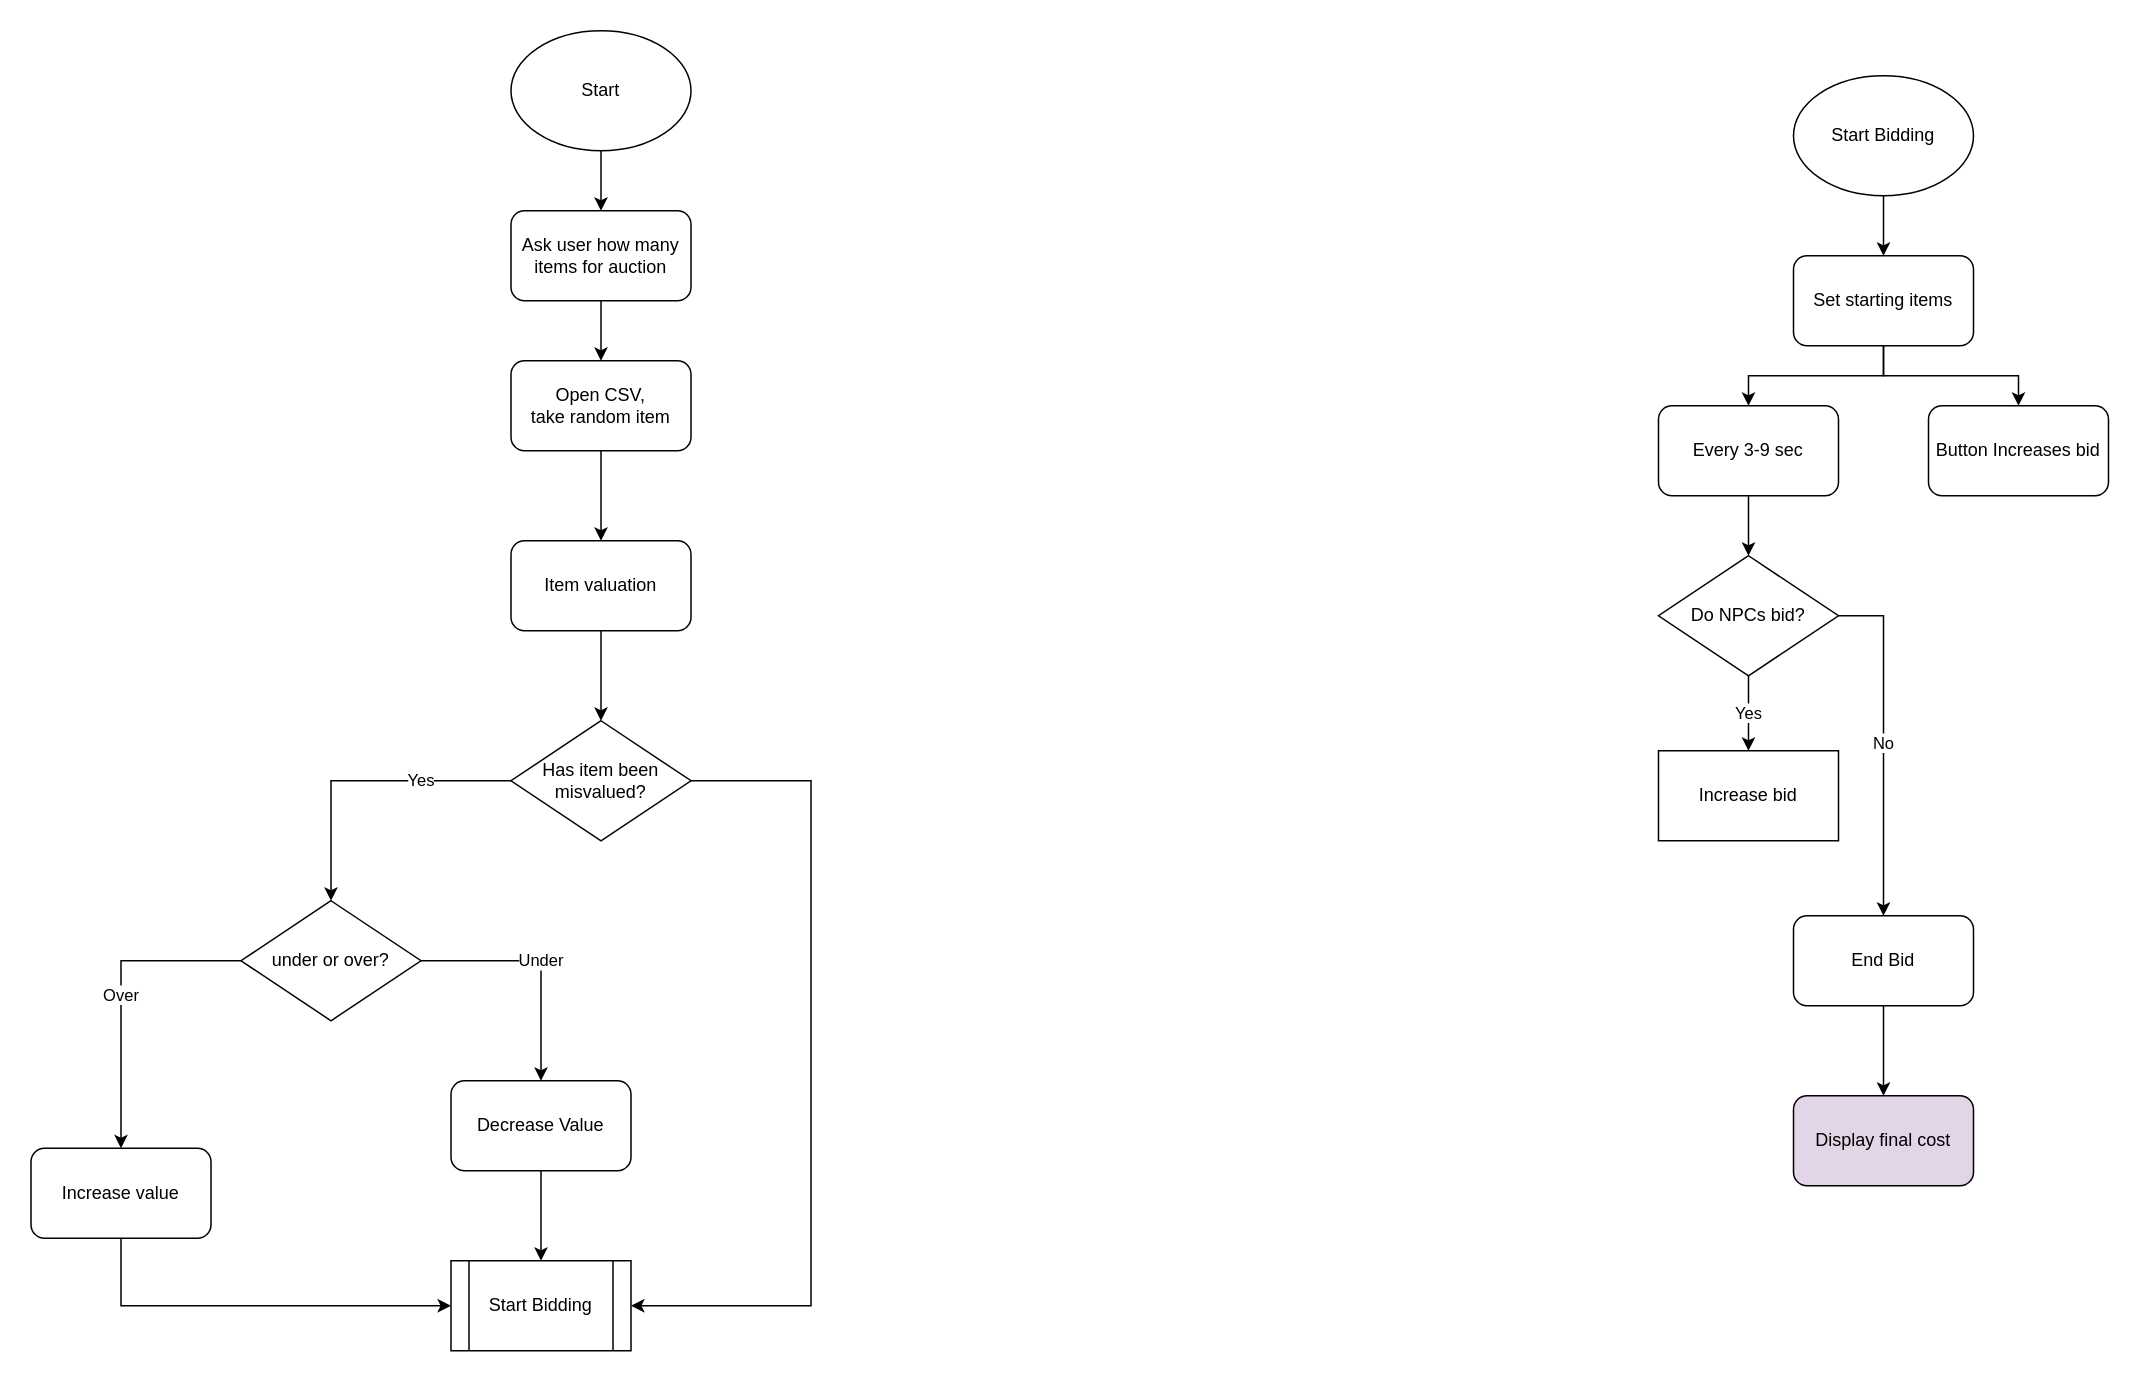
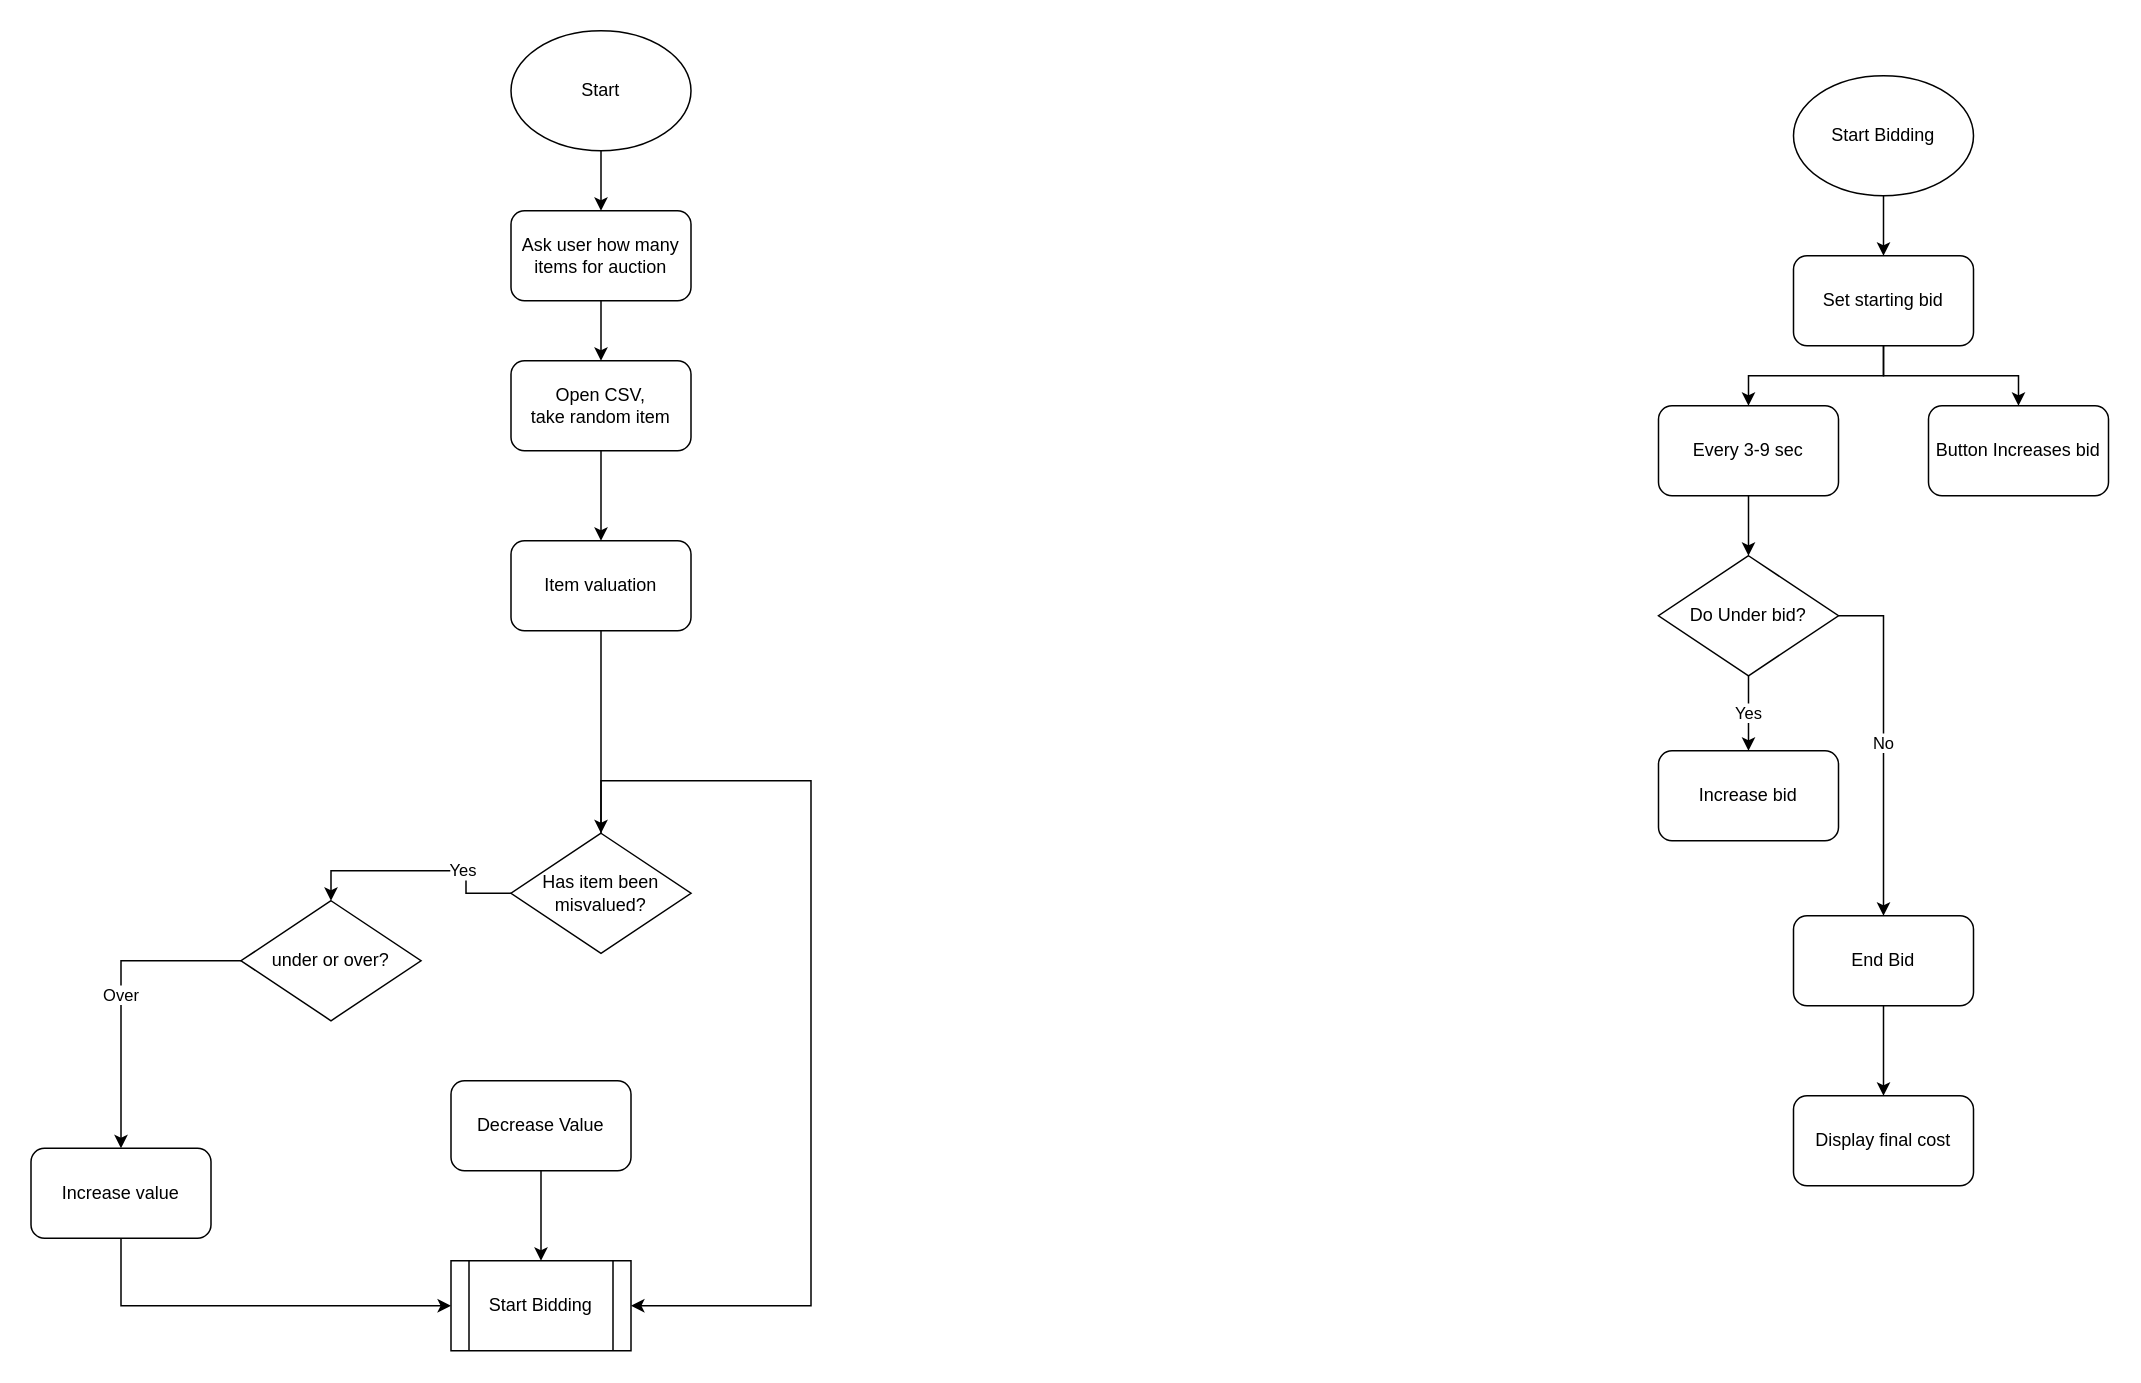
- <mxCell id="25" value="Set starting items" style="rounded=1;whiteSpace=wrap;html=1;" vertex="1" parent="1"><mxGeometry x="1195" y="170" width="120" height="60" as="geometry" /></mxCell>
+ <mxCell id="25" value="Set starting bid" style="rounded=1;whiteSpace=wrap;html=1;" vertex="1" parent="1"><mxGeometry x="1195" y="170" width="120" height="60" as="geometry" /></mxCell>
- <mxCell id="31" value="Do NPCs bid?" style="rhombus;whiteSpace=wrap;html=1;" vertex="1" parent="1"><mxGeometry x="1105" y="370" width="120" height="80" as="geometry" /></mxCell>
+ <mxCell id="31" value="Do Under bid?" style="rhombus;whiteSpace=wrap;html=1;" vertex="1" parent="1"><mxGeometry x="1105" y="370" width="120" height="80" as="geometry" /></mxCell>
- <mxCell id="12" value="Has item been&lt;br&gt;misvalued?" style="rhombus;whiteSpace=wrap;html=1;" vertex="1" parent="1"><mxGeometry x="340" y="480" width="120" height="80" as="geometry" /></mxCell>
+ <mxCell id="12" value="Has item been&lt;br&gt;misvalued?" style="rhombus;whiteSpace=wrap;html=1;" vertex="1" parent="1"><mxGeometry x="340" y="555" width="120" height="80" as="geometry" /></mxCell>
- <mxCell id="32" value="Increase bid" style="whiteSpace=wrap;html=1;rounded=0;" vertex="1" parent="1"><mxGeometry x="1105" y="500" width="120" height="60" as="geometry" /></mxCell>
+ <mxCell id="32" value="Increase bid" style="rounded=1;whiteSpace=wrap;html=1;" vertex="1" parent="1"><mxGeometry x="1105" y="500" width="120" height="60" as="geometry" /></mxCell>
- <mxCell id="14" value="Under" style="edgeStyle=orthogonalEdgeStyle;rounded=0;orthogonalLoop=1;jettySize=auto;html=1;entryX=0.5;entryY=0;entryDx=0;entryDy=0;" edge="1" parent="1" source="15" target="19"><mxGeometry relative="1" as="geometry" /></mxCell>
- <mxCell id="35" value="Display final cost" style="rounded=1;whiteSpace=wrap;html=1;fillColor=#e1d5e7;" vertex="1" parent="1"><mxGeometry x="1195" y="730" width="120" height="60" as="geometry" /></mxCell>
+ <mxCell id="35" value="Display final cost" style="rounded=1;whiteSpace=wrap;html=1;" vertex="1" parent="1"><mxGeometry x="1195" y="730" width="120" height="60" as="geometry" /></mxCell>
